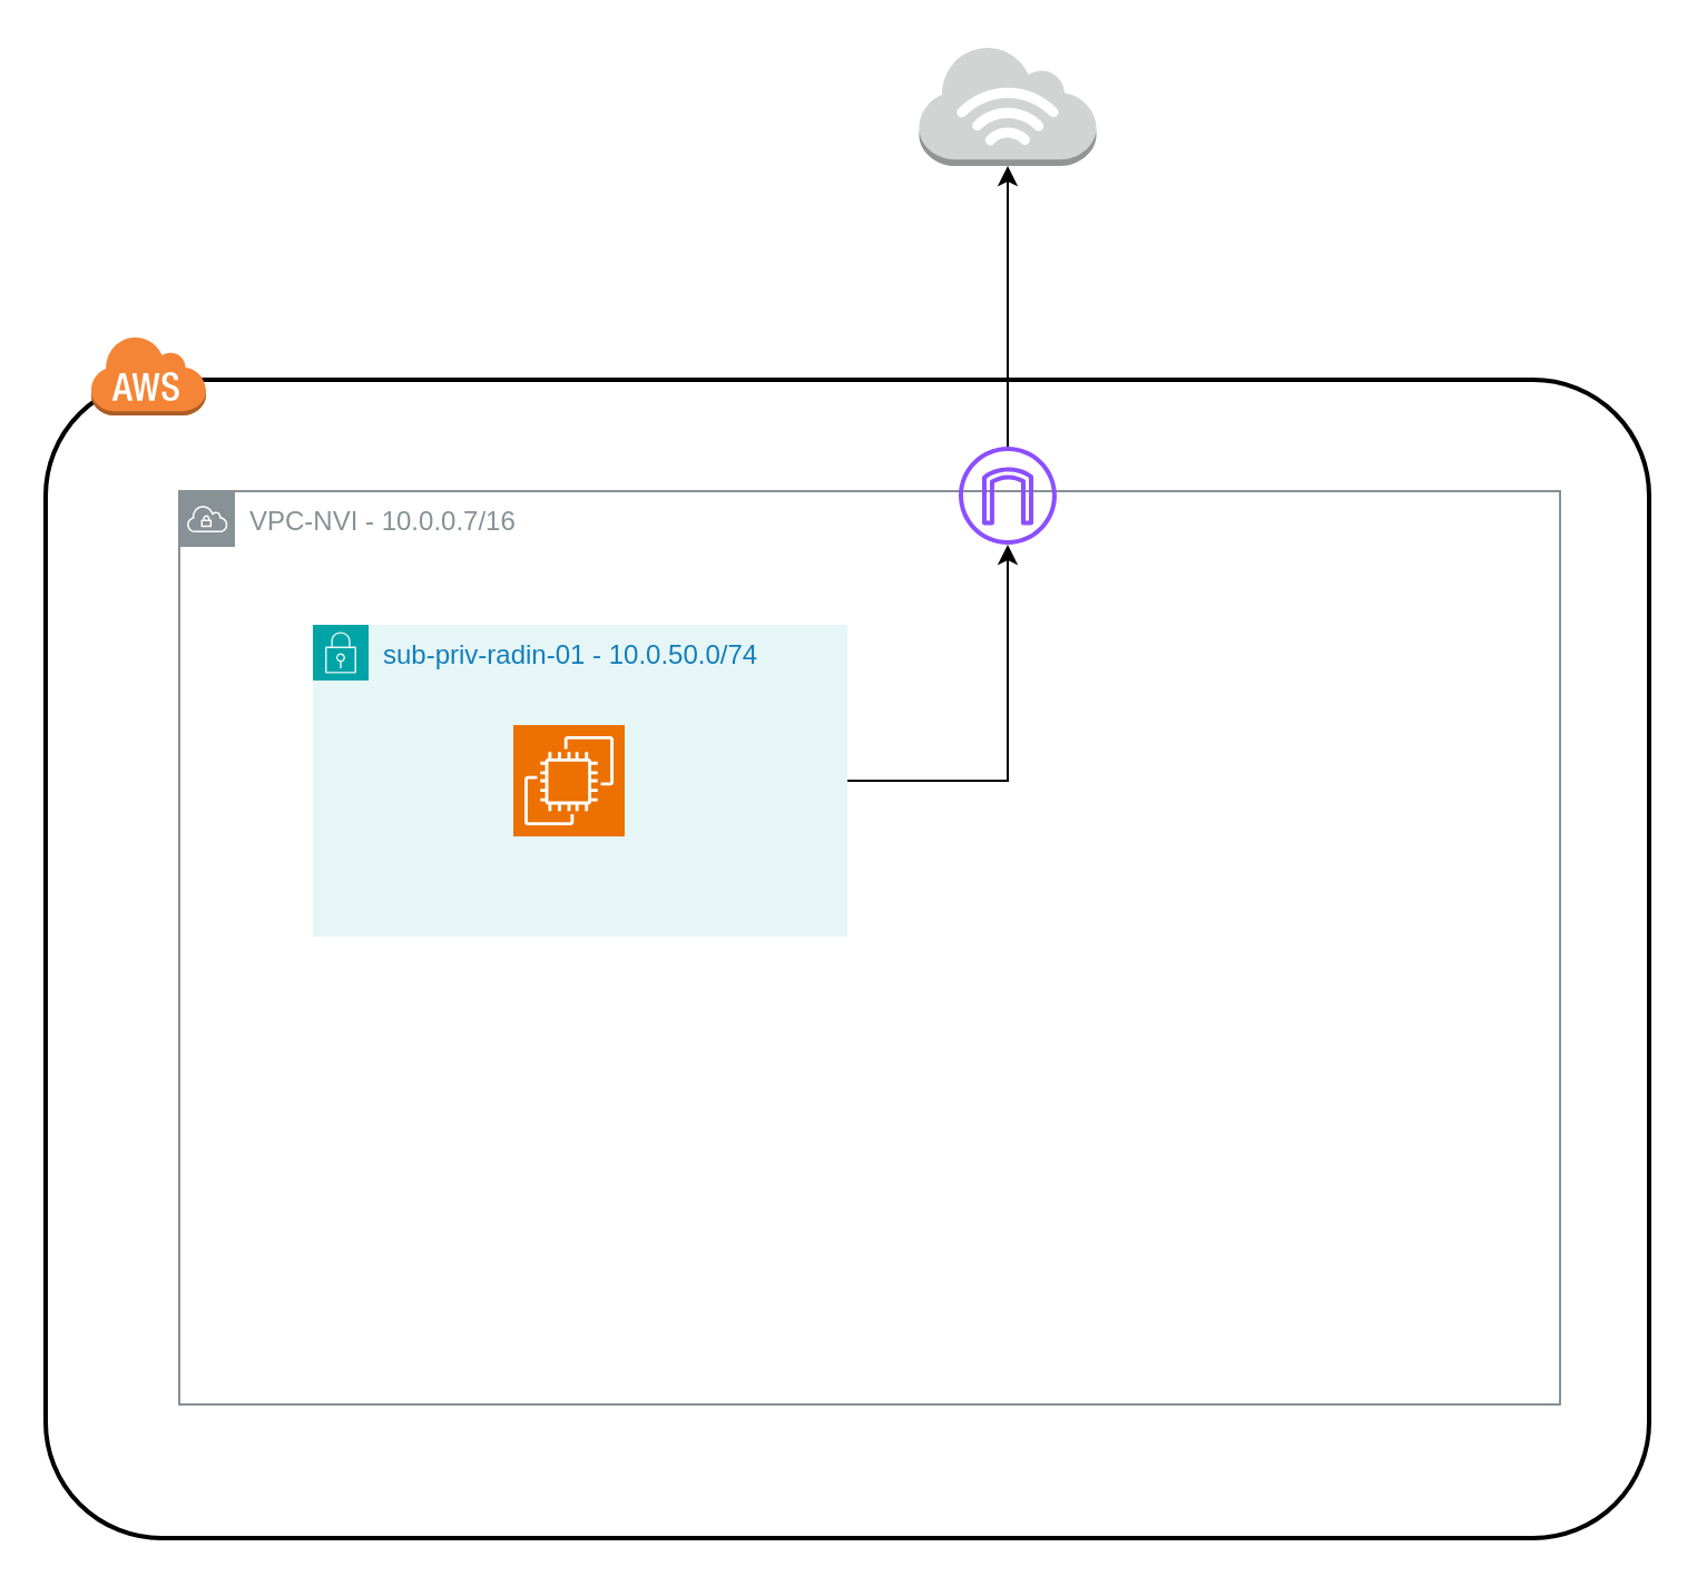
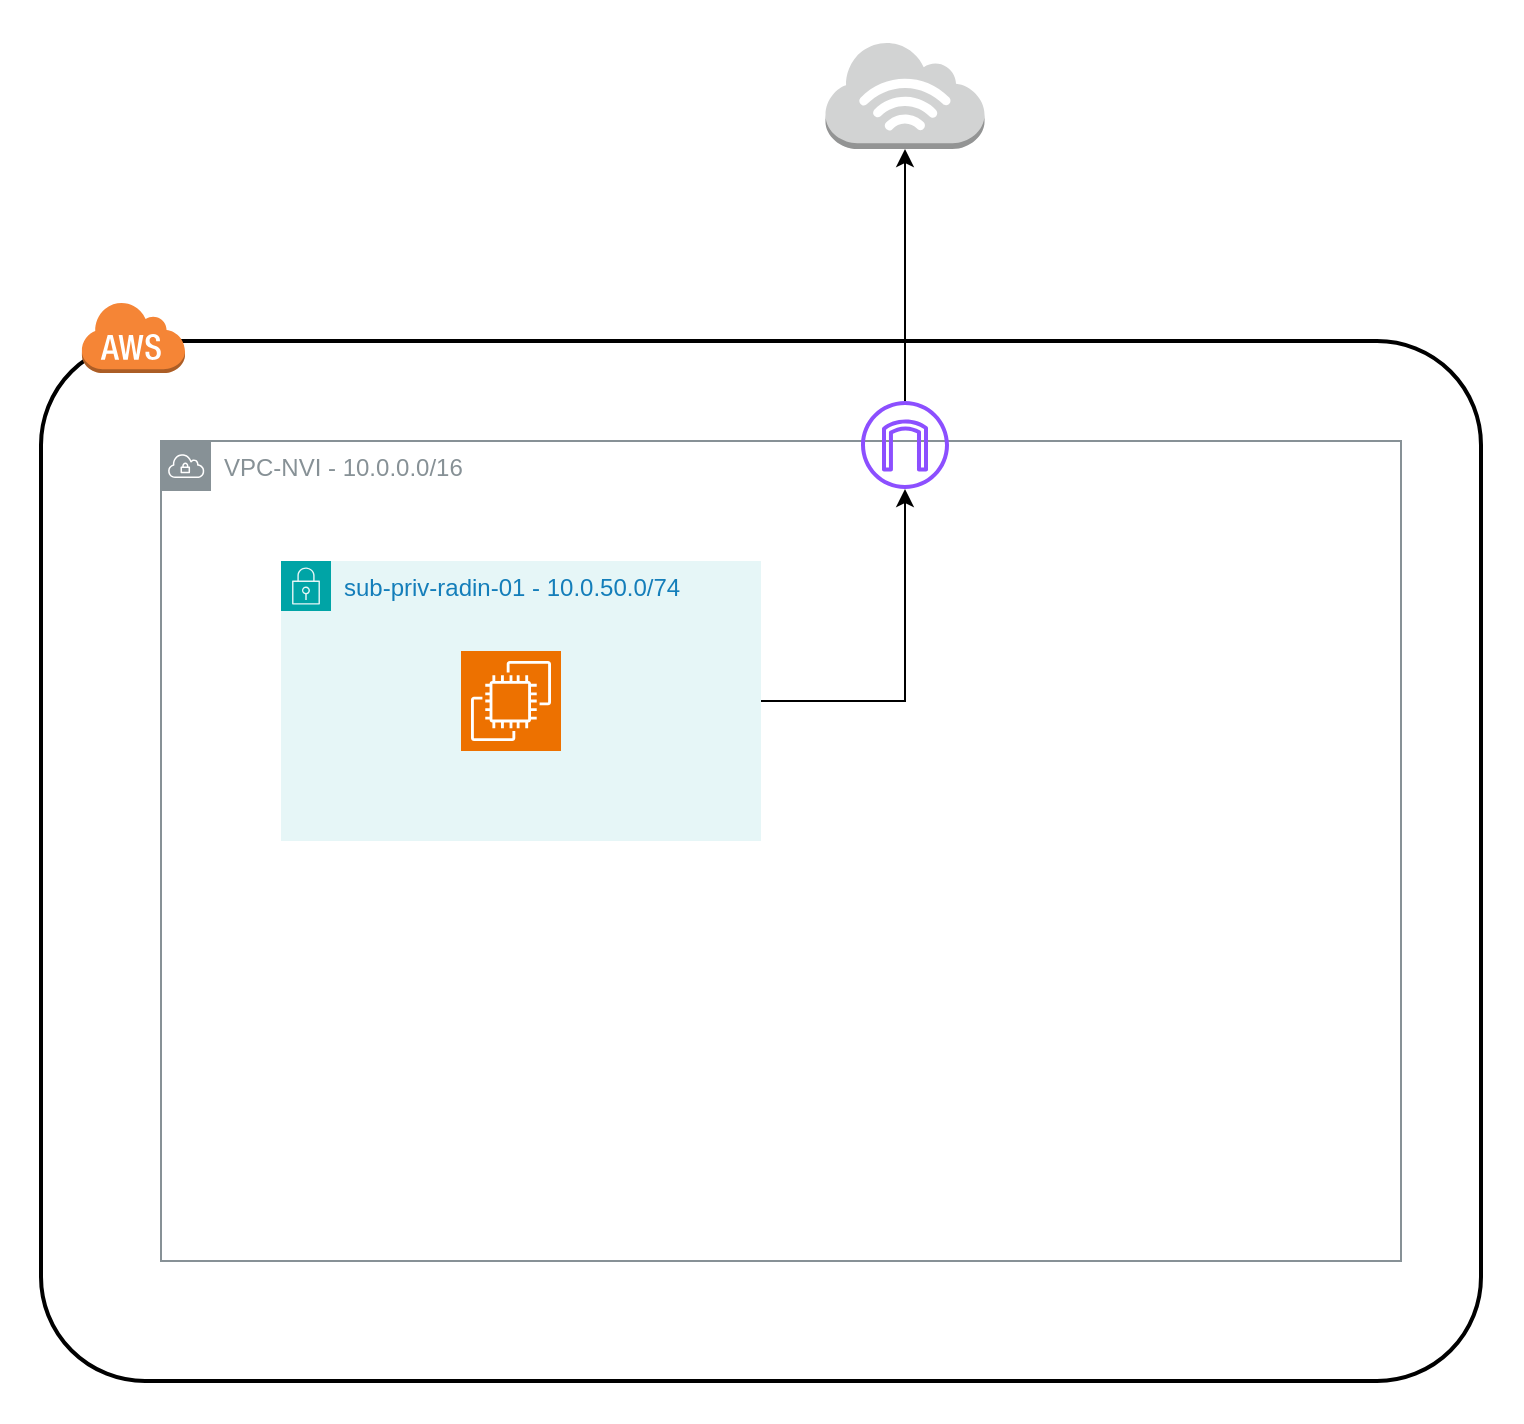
- <mxCell id="2" value="VPC-NVI -&amp;nbsp;10.0.0.7/16" style="sketch=0;outlineConnect=0;gradientColor=none;html=1;whiteSpace=wrap;fontSize=12;fontStyle=0;shape=mxgraph.aws4.group;grIcon=mxgraph.aws4.group_vpc;strokeColor=#879196;fillColor=none;verticalAlign=top;align=left;spacingLeft=30;fontColor=#879196;dashed=0;" parent="1" vertex="1"><mxGeometry x="80" y="220" width="620" height="410" as="geometry" /></mxCell>
+ <mxCell id="2" value="VPC-NVI -&amp;nbsp;10.0.0.0/16" style="sketch=0;outlineConnect=0;gradientColor=none;html=1;whiteSpace=wrap;fontSize=12;fontStyle=0;shape=mxgraph.aws4.group;grIcon=mxgraph.aws4.group_vpc;strokeColor=#879196;fillColor=none;verticalAlign=top;align=left;spacingLeft=30;fontColor=#879196;dashed=0;" parent="1" vertex="1"><mxGeometry x="80" y="220" width="620" height="410" as="geometry" /></mxCell>
